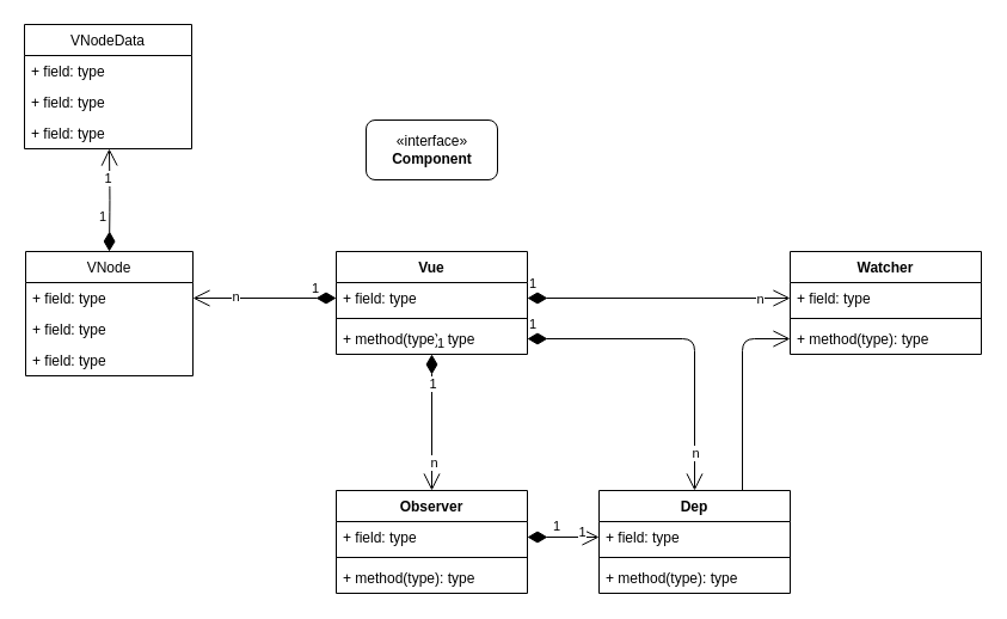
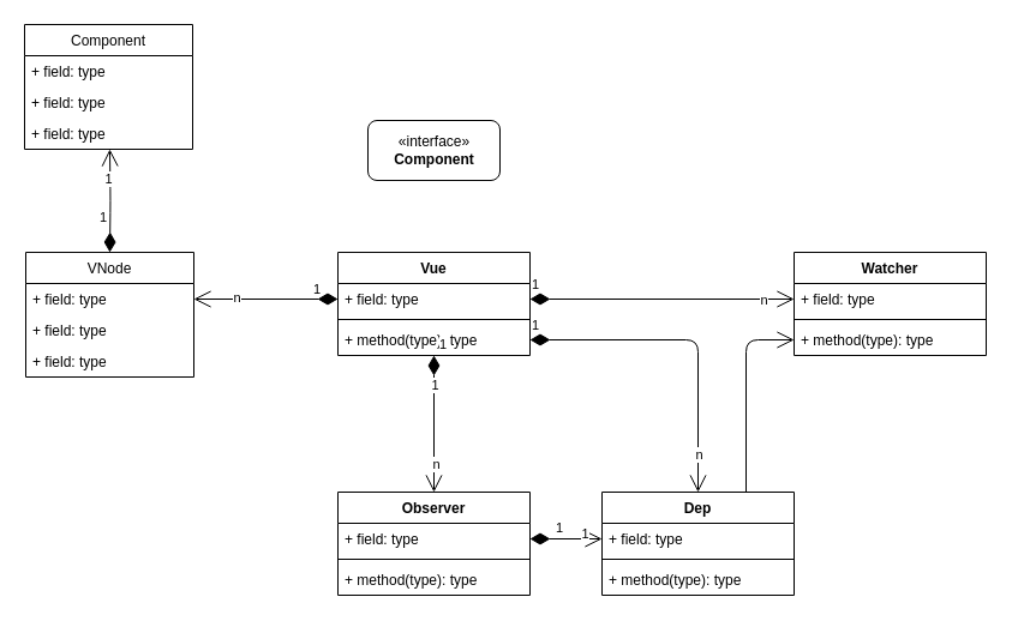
- <mxCell id="37" value="VNodeData" style="swimlane;fontStyle=0;childLayout=stackLayout;horizontal=1;startSize=26;fillColor=none;horizontalStack=0;resizeParent=1;resizeParentMax=0;resizeLast=0;collapsible=1;marginBottom=0;" vertex="1" parent="1"><mxGeometry x="20" y="20" width="140" height="104" as="geometry" /></mxCell>
+ <mxCell id="37" value="Component" style="swimlane;fontStyle=0;childLayout=stackLayout;horizontal=1;startSize=26;fillColor=none;horizontalStack=0;resizeParent=1;resizeParentMax=0;resizeLast=0;collapsible=1;marginBottom=0;" vertex="1" parent="1"><mxGeometry x="20" y="20" width="140" height="104" as="geometry" /></mxCell>
